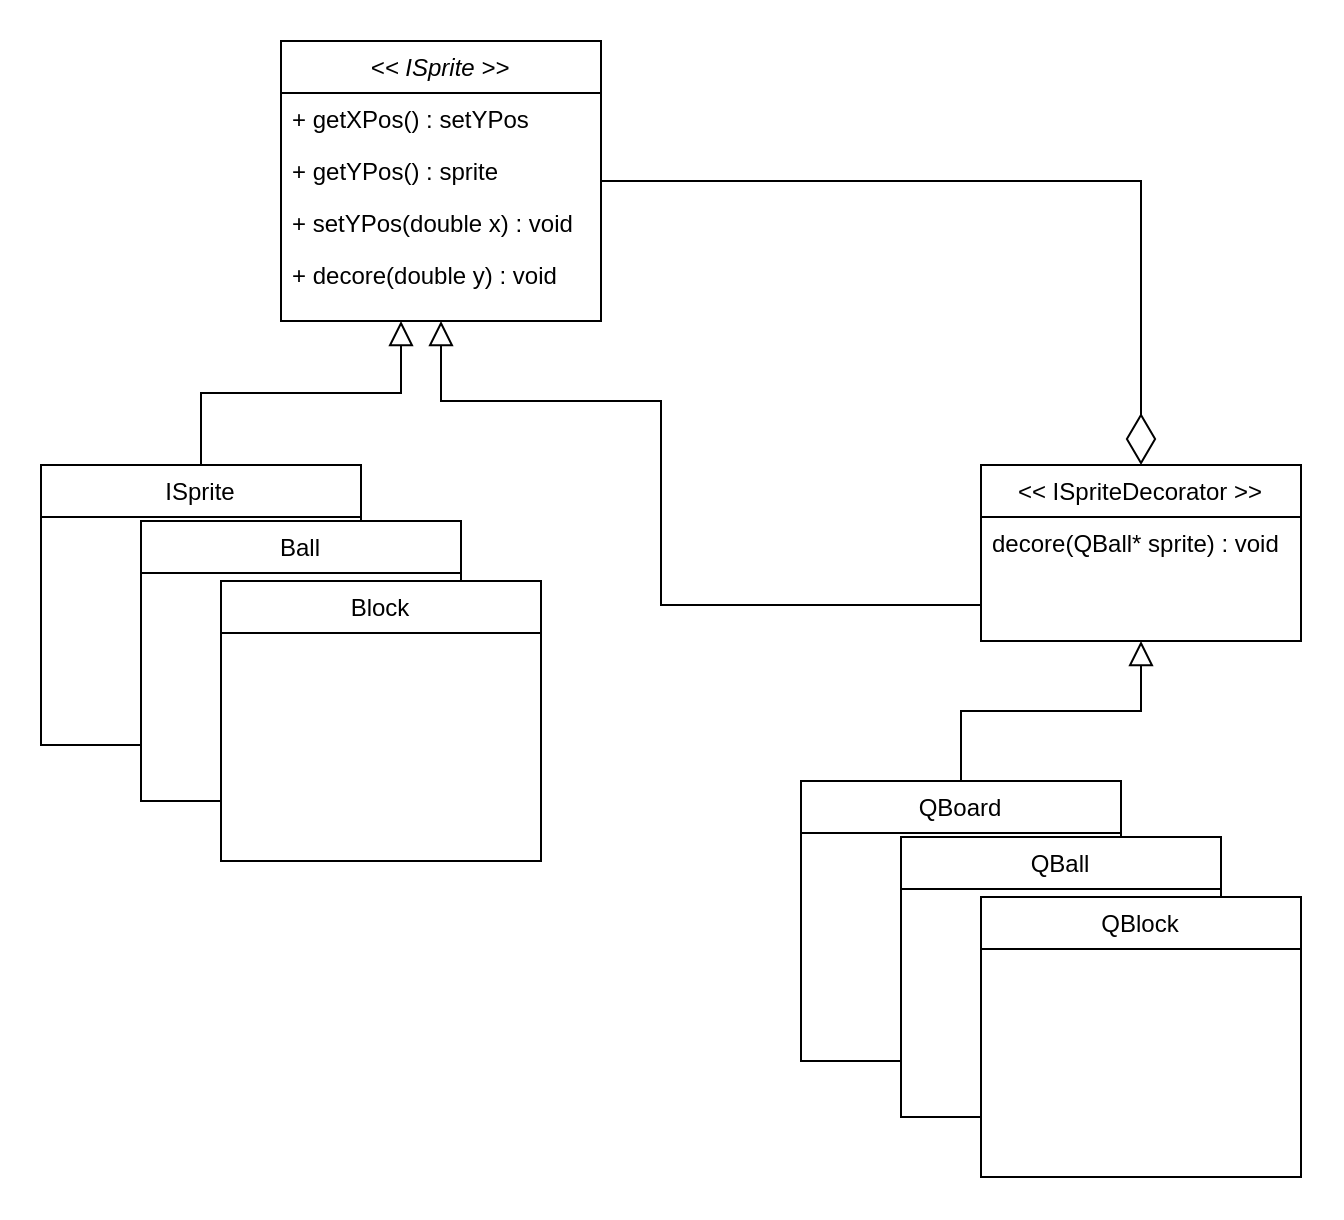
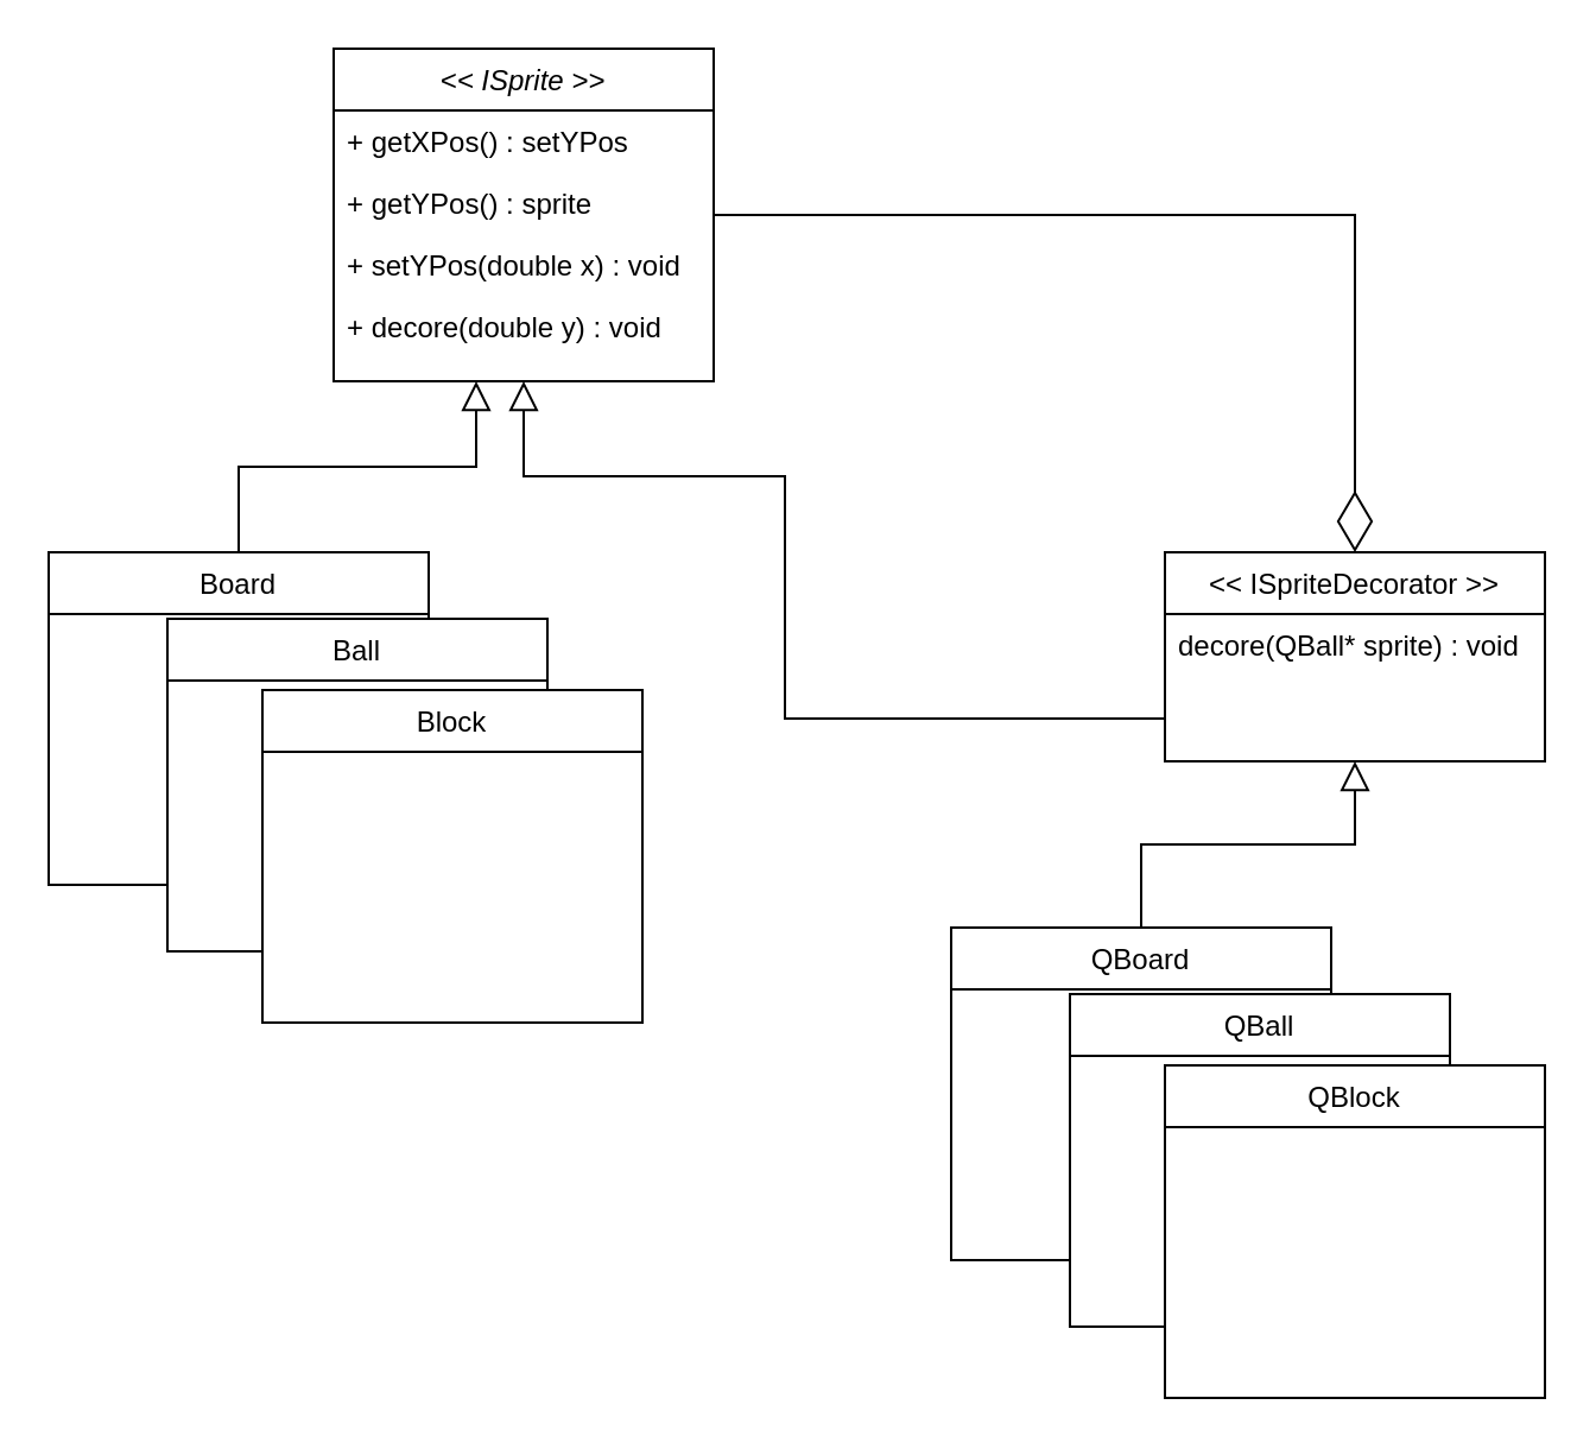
- <mxCell id="11" value="ISprite" style="swimlane;fontStyle=0;align=center;verticalAlign=top;childLayout=stackLayout;horizontal=1;startSize=26;horizontalStack=0;resizeParent=1;resizeLast=0;collapsible=1;marginBottom=0;rounded=0;shadow=0;strokeWidth=1;fillOpacity=0;strokeOpacity=100;fixDash=1;container=0;" parent="1" vertex="1"><mxGeometry x="20" y="232" width="160" height="140" as="geometry"><mxRectangle x="130" y="380" width="160" height="26" as="alternateBounds" /></mxGeometry></mxCell>
+ <mxCell id="11" value="Board" style="swimlane;fontStyle=0;align=center;verticalAlign=top;childLayout=stackLayout;horizontal=1;startSize=26;horizontalStack=0;resizeParent=1;resizeLast=0;collapsible=1;marginBottom=0;rounded=0;shadow=0;strokeWidth=1;fillOpacity=0;strokeOpacity=100;fixDash=1;container=0;" parent="1" vertex="1"><mxGeometry x="20" y="232" width="160" height="140" as="geometry"><mxRectangle x="130" y="380" width="160" height="26" as="alternateBounds" /></mxGeometry></mxCell>
